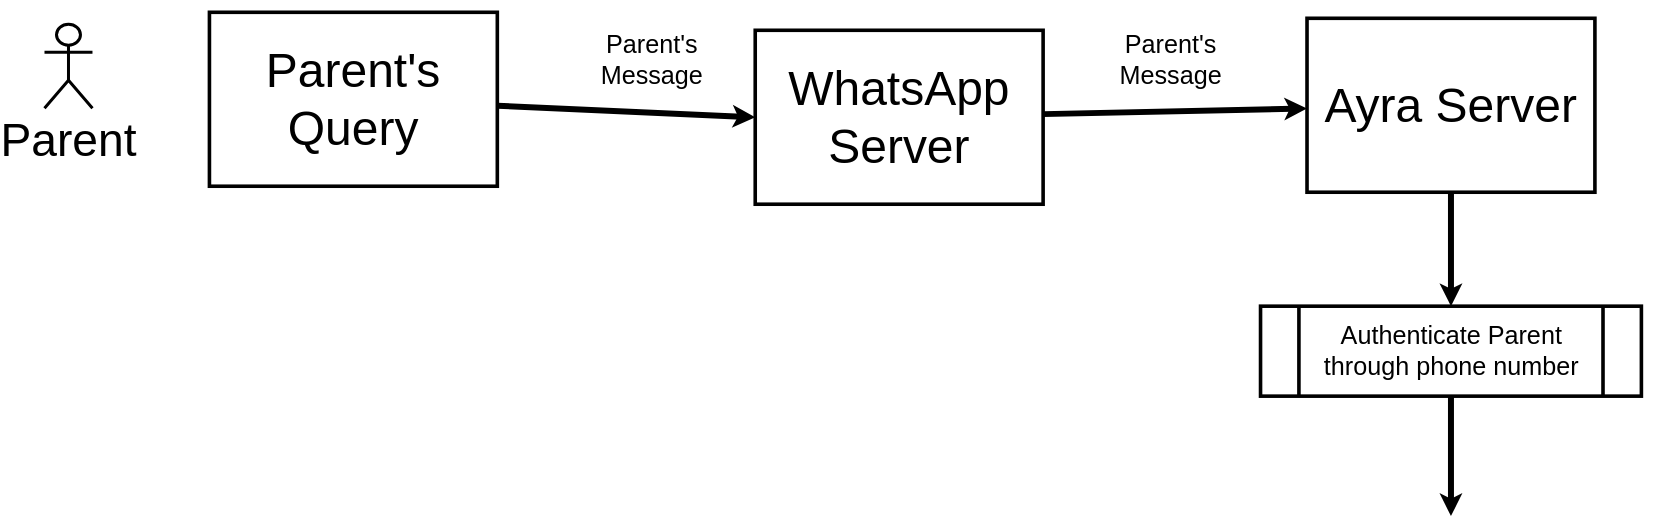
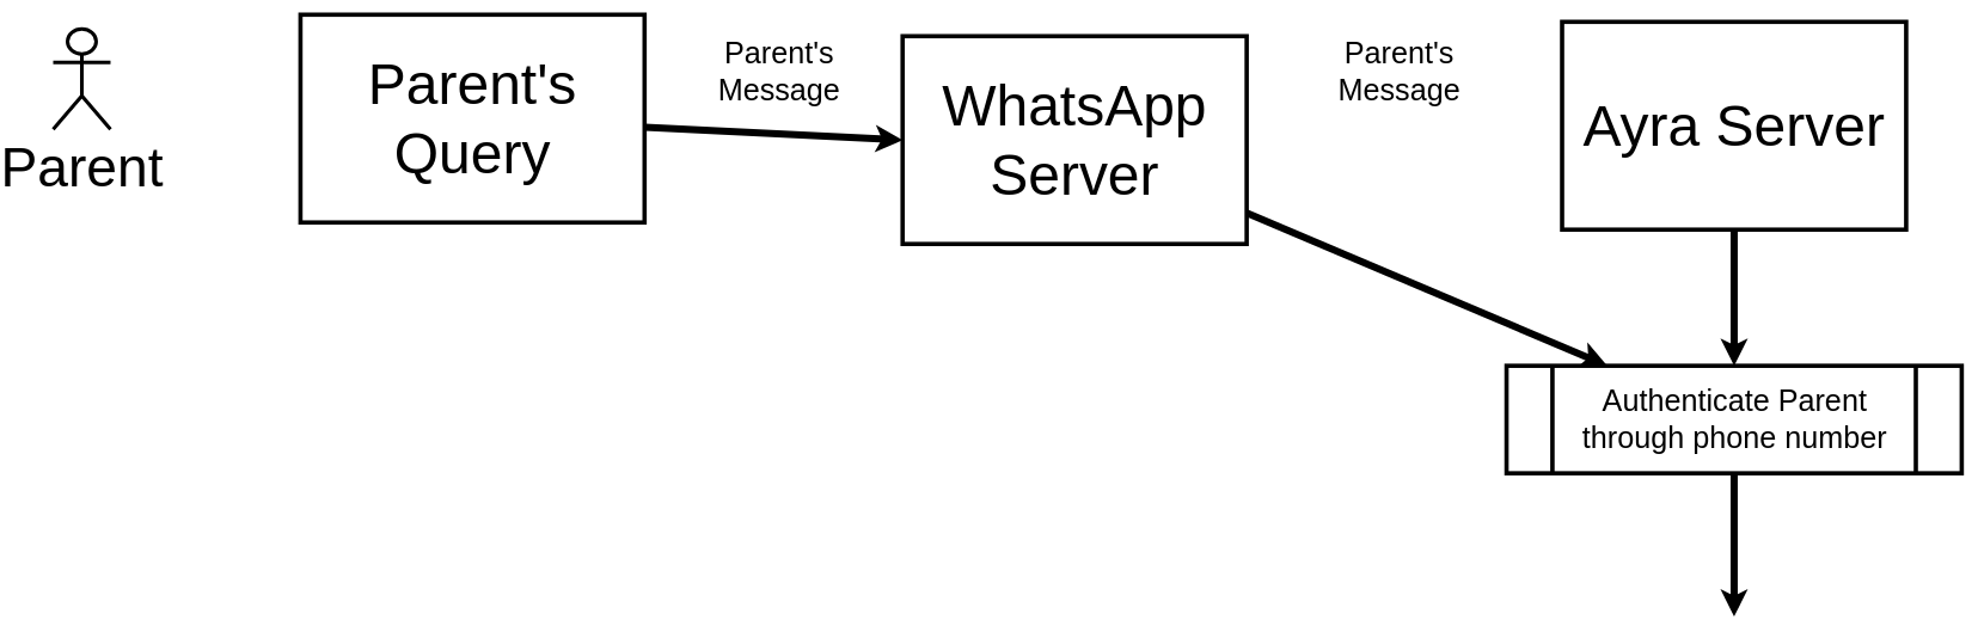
- <mxCell id="4" value="&lt;font style=&quot;font-size: 80px;&quot;&gt;Parent's Query&lt;/font&gt;" style="rounded=0;whiteSpace=wrap;html=1;fontSize=60;strokeWidth=6;" vertex="1" parent="1"><mxGeometry x="295" y="20" width="480" height="290" as="geometry" /></mxCell>
+ <mxCell id="4" value="&lt;font style=&quot;font-size: 80px;&quot;&gt;Parent's Query&lt;/font&gt;" style="rounded=0;whiteSpace=wrap;html=1;fontSize=60;strokeWidth=6;" vertex="1" parent="1"><mxGeometry x="365" y="20" width="480" height="290" as="geometry" /></mxCell>
- <mxCell id="5" value="" style="edgeStyle=none;html=1;strokeWidth=10;fontSize=42;" edge="1" parent="1" source="6" target="9"><mxGeometry relative="1" as="geometry" /></mxCell>
+ <mxCell id="5" value="" style="edgeStyle=none;html=1;strokeWidth=10;fontSize=42;" edge="1" parent="1" source="6" target="12"><mxGeometry relative="1" as="geometry" /></mxCell>
